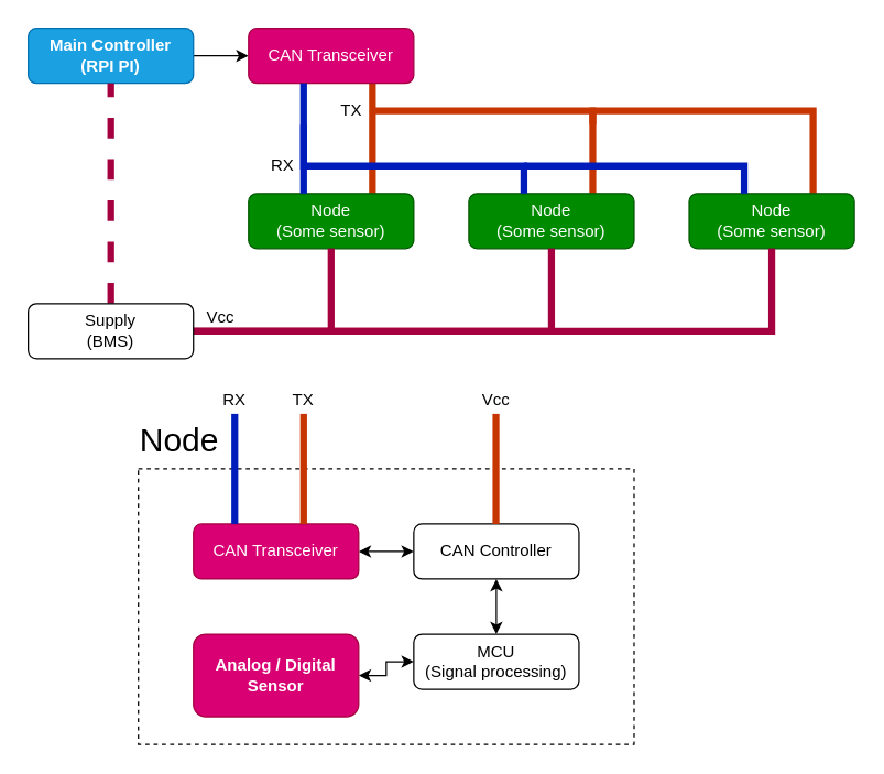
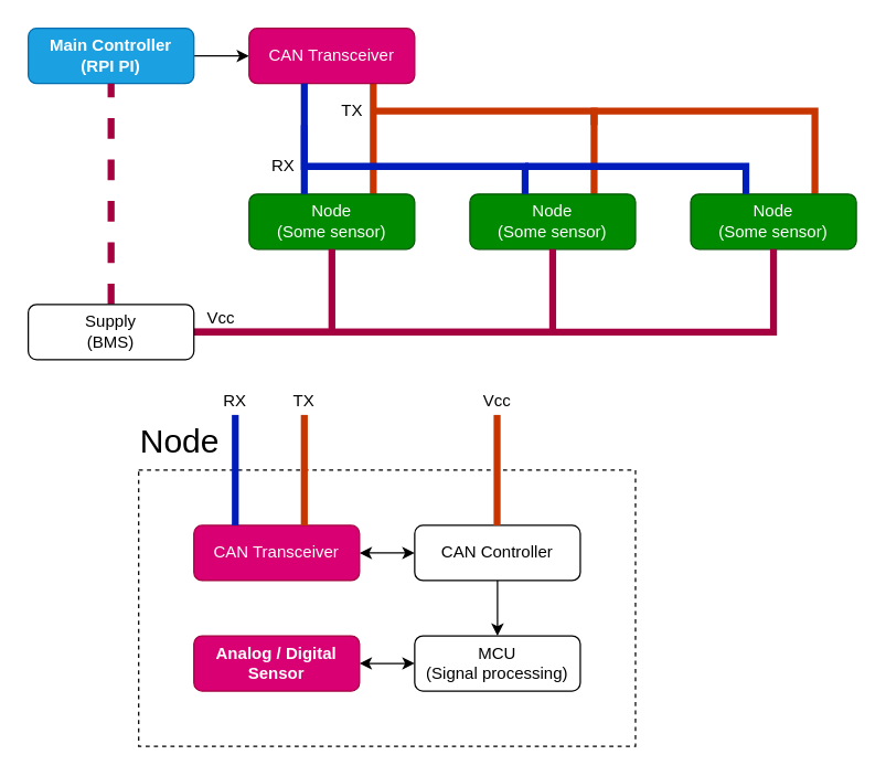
- <mxCell id="18" style="edgeStyle=orthogonalEdgeStyle;rounded=0;orthogonalLoop=1;jettySize=auto;html=1;exitX=0.5;exitY=0;exitDx=0;exitDy=0;entryX=0.5;entryY=1;entryDx=0;entryDy=0;startArrow=classic;startFill=1;" edge="1" parent="1" source="19" target="21"><mxGeometry relative="1" as="geometry" /></mxCell>
+ <mxCell id="18" style="edgeStyle=orthogonalEdgeStyle;rounded=0;orthogonalLoop=1;jettySize=auto;html=1;exitX=0.5;exitY=0;exitDx=0;exitDy=0;entryX=0.5;entryY=1;entryDx=0;entryDy=0;startArrow=classic;startFill=1;endArrow=none;" edge="1" parent="1" source="19" target="21"><mxGeometry relative="1" as="geometry" /></mxCell>
- <mxCell id="16" value="&lt;b&gt;Analog / Digital Sensor&lt;/b&gt;" style="rounded=1;whiteSpace=wrap;html=1;fillColor=#d80073;fontColor=#ffffff;strokeColor=#A50040;" vertex="1" parent="1"><mxGeometry x="140" y="460" width="120" height="60" as="geometry" /></mxCell>
+ <mxCell id="16" value="&lt;b&gt;Analog / Digital Sensor&lt;/b&gt;" style="rounded=1;whiteSpace=wrap;html=1;fillColor=#d80073;fontColor=#ffffff;strokeColor=#A50040;" vertex="1" parent="1"><mxGeometry x="140" y="460" width="120" height="40" as="geometry" /></mxCell>
